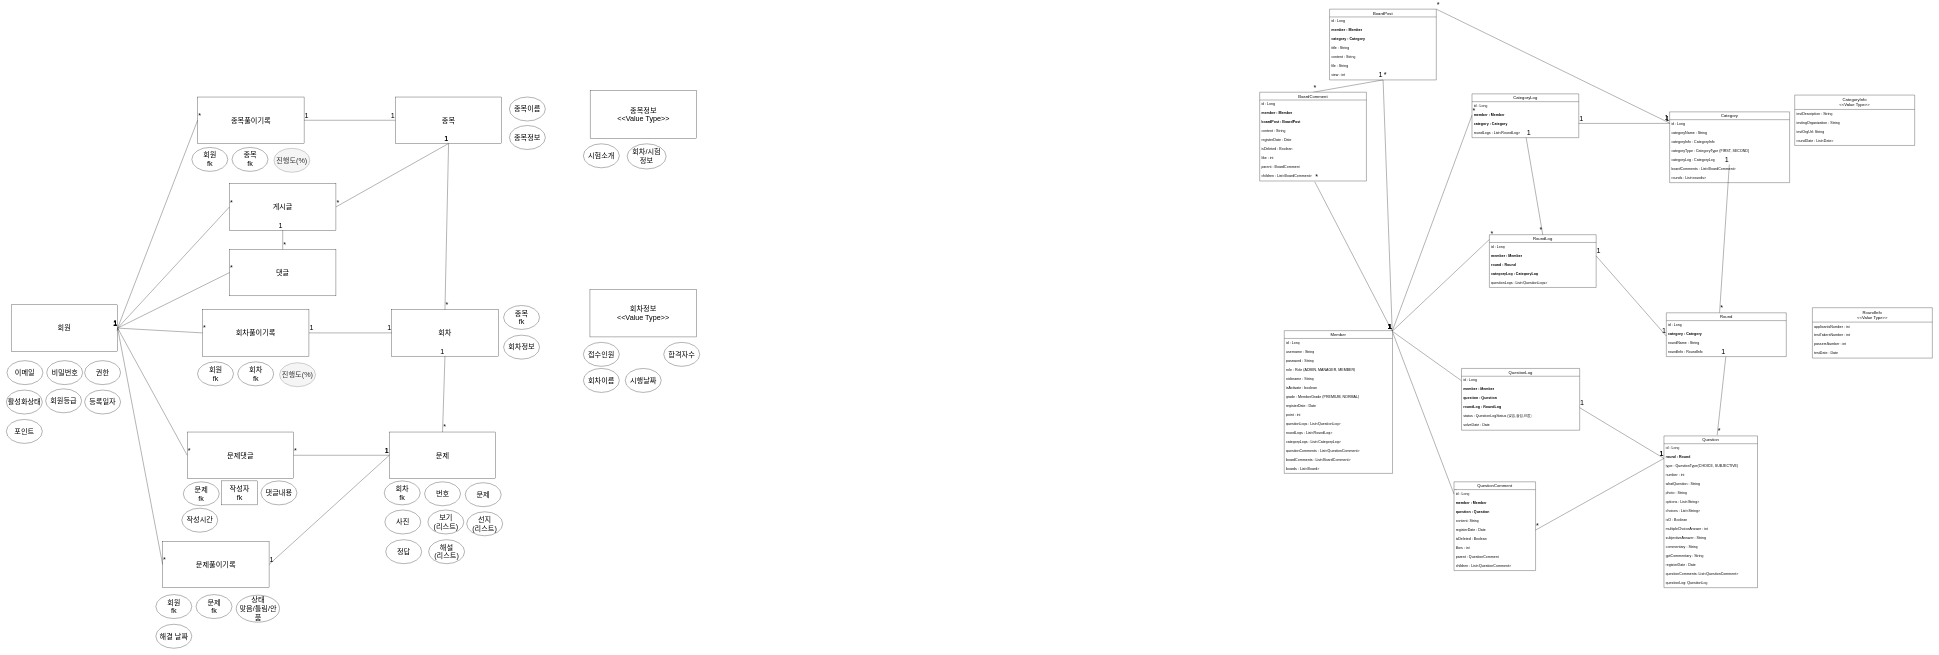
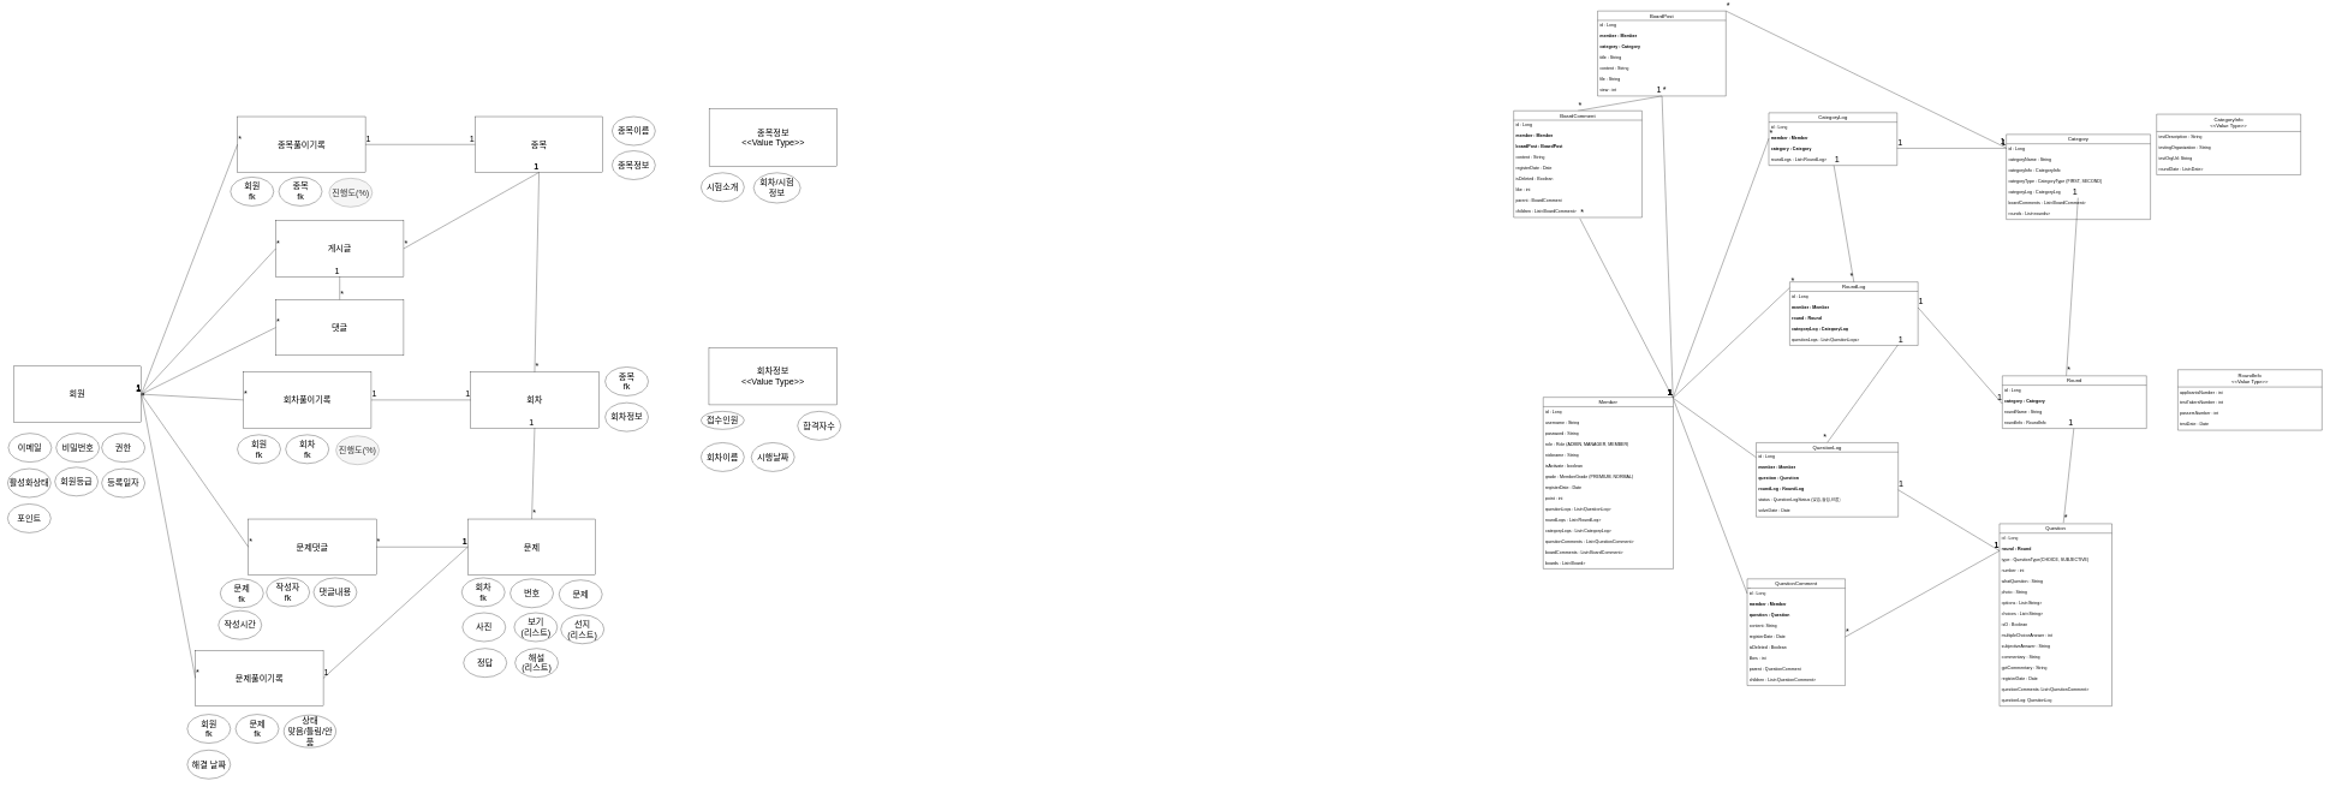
- <mxCell id="35" value="" style="endArrow=none;html=1;rounded=0;exitX=0;exitY=0.5;exitDx=0;exitDy=0;entryX=1;entryY=0.5;entryDx=0;entryDy=0;" parent="1" source="34" target="5" edge="1"><mxGeometry relative="1" as="geometry"><mxPoint x="713" y="849" as="sourcePoint" /><mxPoint x="455" y="831" as="targetPoint" /></mxGeometry></mxCell>
+ <mxCell id="35" value="" style="endArrow=classic;html=1;rounded=0;exitX=0;exitY=0.5;exitDx=0;exitDy=0;entryX=1;entryY=0.5;entryDx=0;entryDy=0;" parent="1" source="34" target="5" edge="1"><mxGeometry relative="1" as="geometry"><mxPoint x="713" y="849" as="sourcePoint" /><mxPoint x="455" y="831" as="targetPoint" /></mxGeometry></mxCell>
+ <mxCell id="2" value="" style="endArrow=none;html=1;rounded=0;entryX=0.5;entryY=0;entryDx=0;entryDy=0;exitX=0.843;exitY=0.962;exitDx=0;exitDy=0;exitPerimeter=0;" edge="1" parent="1" source="219" target="196"><mxGeometry relative="1" as="geometry"><mxPoint x="5189" y="1389" as="sourcePoint" /><mxPoint x="5374" y="1424" as="targetPoint" /></mxGeometry></mxCell>
+ <mxCell id="3" value="&lt;font style=&quot;font-size: 24px;&quot;&gt;1&lt;/font&gt;" style="resizable=0;html=1;whiteSpace=wrap;align=left;verticalAlign=bottom;" connectable="0" vertex="1" parent="2"><mxGeometry x="-1" relative="1" as="geometry" /></mxCell>
+ <mxCell id="4" value="&lt;font style=&quot;font-size: 24px;&quot;&gt;*&lt;/font&gt;" style="resizable=0;html=1;whiteSpace=wrap;align=right;verticalAlign=bottom;" connectable="0" vertex="1" parent="2"><mxGeometry x="1" relative="1" as="geometry" /></mxCell>
- <mxCell id="19" value="" style="endArrow=open;html=1;rounded=0;exitX=0;exitY=0.5;exitDx=0;exitDy=0;entryX=1;entryY=0.5;entryDx=0;entryDy=0;" parent="1" source="18" target="5" edge="1"><mxGeometry relative="1" as="geometry"><mxPoint x="721" y="1105" as="sourcePoint" /><mxPoint x="489" y="1352" as="targetPoint" /></mxGeometry></mxCell>
+ <mxCell id="19" value="" style="endArrow=none;html=1;rounded=0;exitX=0;exitY=0.5;exitDx=0;exitDy=0;entryX=1;entryY=0.5;entryDx=0;entryDy=0;" parent="1" source="18" target="5" edge="1"><mxGeometry relative="1" as="geometry"><mxPoint x="721" y="1105" as="sourcePoint" /><mxPoint x="489" y="1352" as="targetPoint" /></mxGeometry></mxCell>
- <mxCell id="63" value="&lt;span style=&quot;font-size: 24px;&quot;&gt;접수인원&lt;br&gt;&lt;/span&gt;" style="ellipse;whiteSpace=wrap;html=1;" parent="1" vertex="1"><mxGeometry x="1944" y="1131" width="120" height="80" as="geometry" /></mxCell>
+ <mxCell id="63" value="&lt;span style=&quot;font-size: 24px;&quot;&gt;접수인원&lt;br&gt;&lt;/span&gt;" style="ellipse;whiteSpace=wrap;html=1;" parent="1" vertex="1"><mxGeometry x="1944" y="1131" width="120" height="50" as="geometry" /></mxCell>
- <mxCell id="55" value="&lt;font style=&quot;font-size: 24px;&quot;&gt;문제댓글&lt;/font&gt;" style="rounded=0;whiteSpace=wrap;html=1;" parent="1" vertex="1"><mxGeometry x="623" y="1430" width="355" height="155" as="geometry" /></mxCell>
+ <mxCell id="55" value="&lt;font style=&quot;font-size: 24px;&quot;&gt;문제댓글&lt;/font&gt;" style="rounded=0;whiteSpace=wrap;html=1;" parent="1" vertex="1"><mxGeometry x="688" y="1430" width="355" height="155" as="geometry" /></mxCell>
- <mxCell id="65" value="&lt;span style=&quot;font-size: 24px;&quot;&gt;작성자&lt;br&gt;fk&lt;br&gt;&lt;/span&gt;" style="whiteSpace=wrap;html=1;rounded=0;" parent="1" vertex="1"><mxGeometry x="738" y="1593" width="120" height="80" as="geometry" /></mxCell>
+ <mxCell id="65" value="&lt;span style=&quot;font-size: 24px;&quot;&gt;작성자&lt;br&gt;fk&lt;br&gt;&lt;/span&gt;" style="ellipse;whiteSpace=wrap;html=1;" parent="1" vertex="1"><mxGeometry x="738" y="1593" width="120" height="80" as="geometry" /></mxCell>
